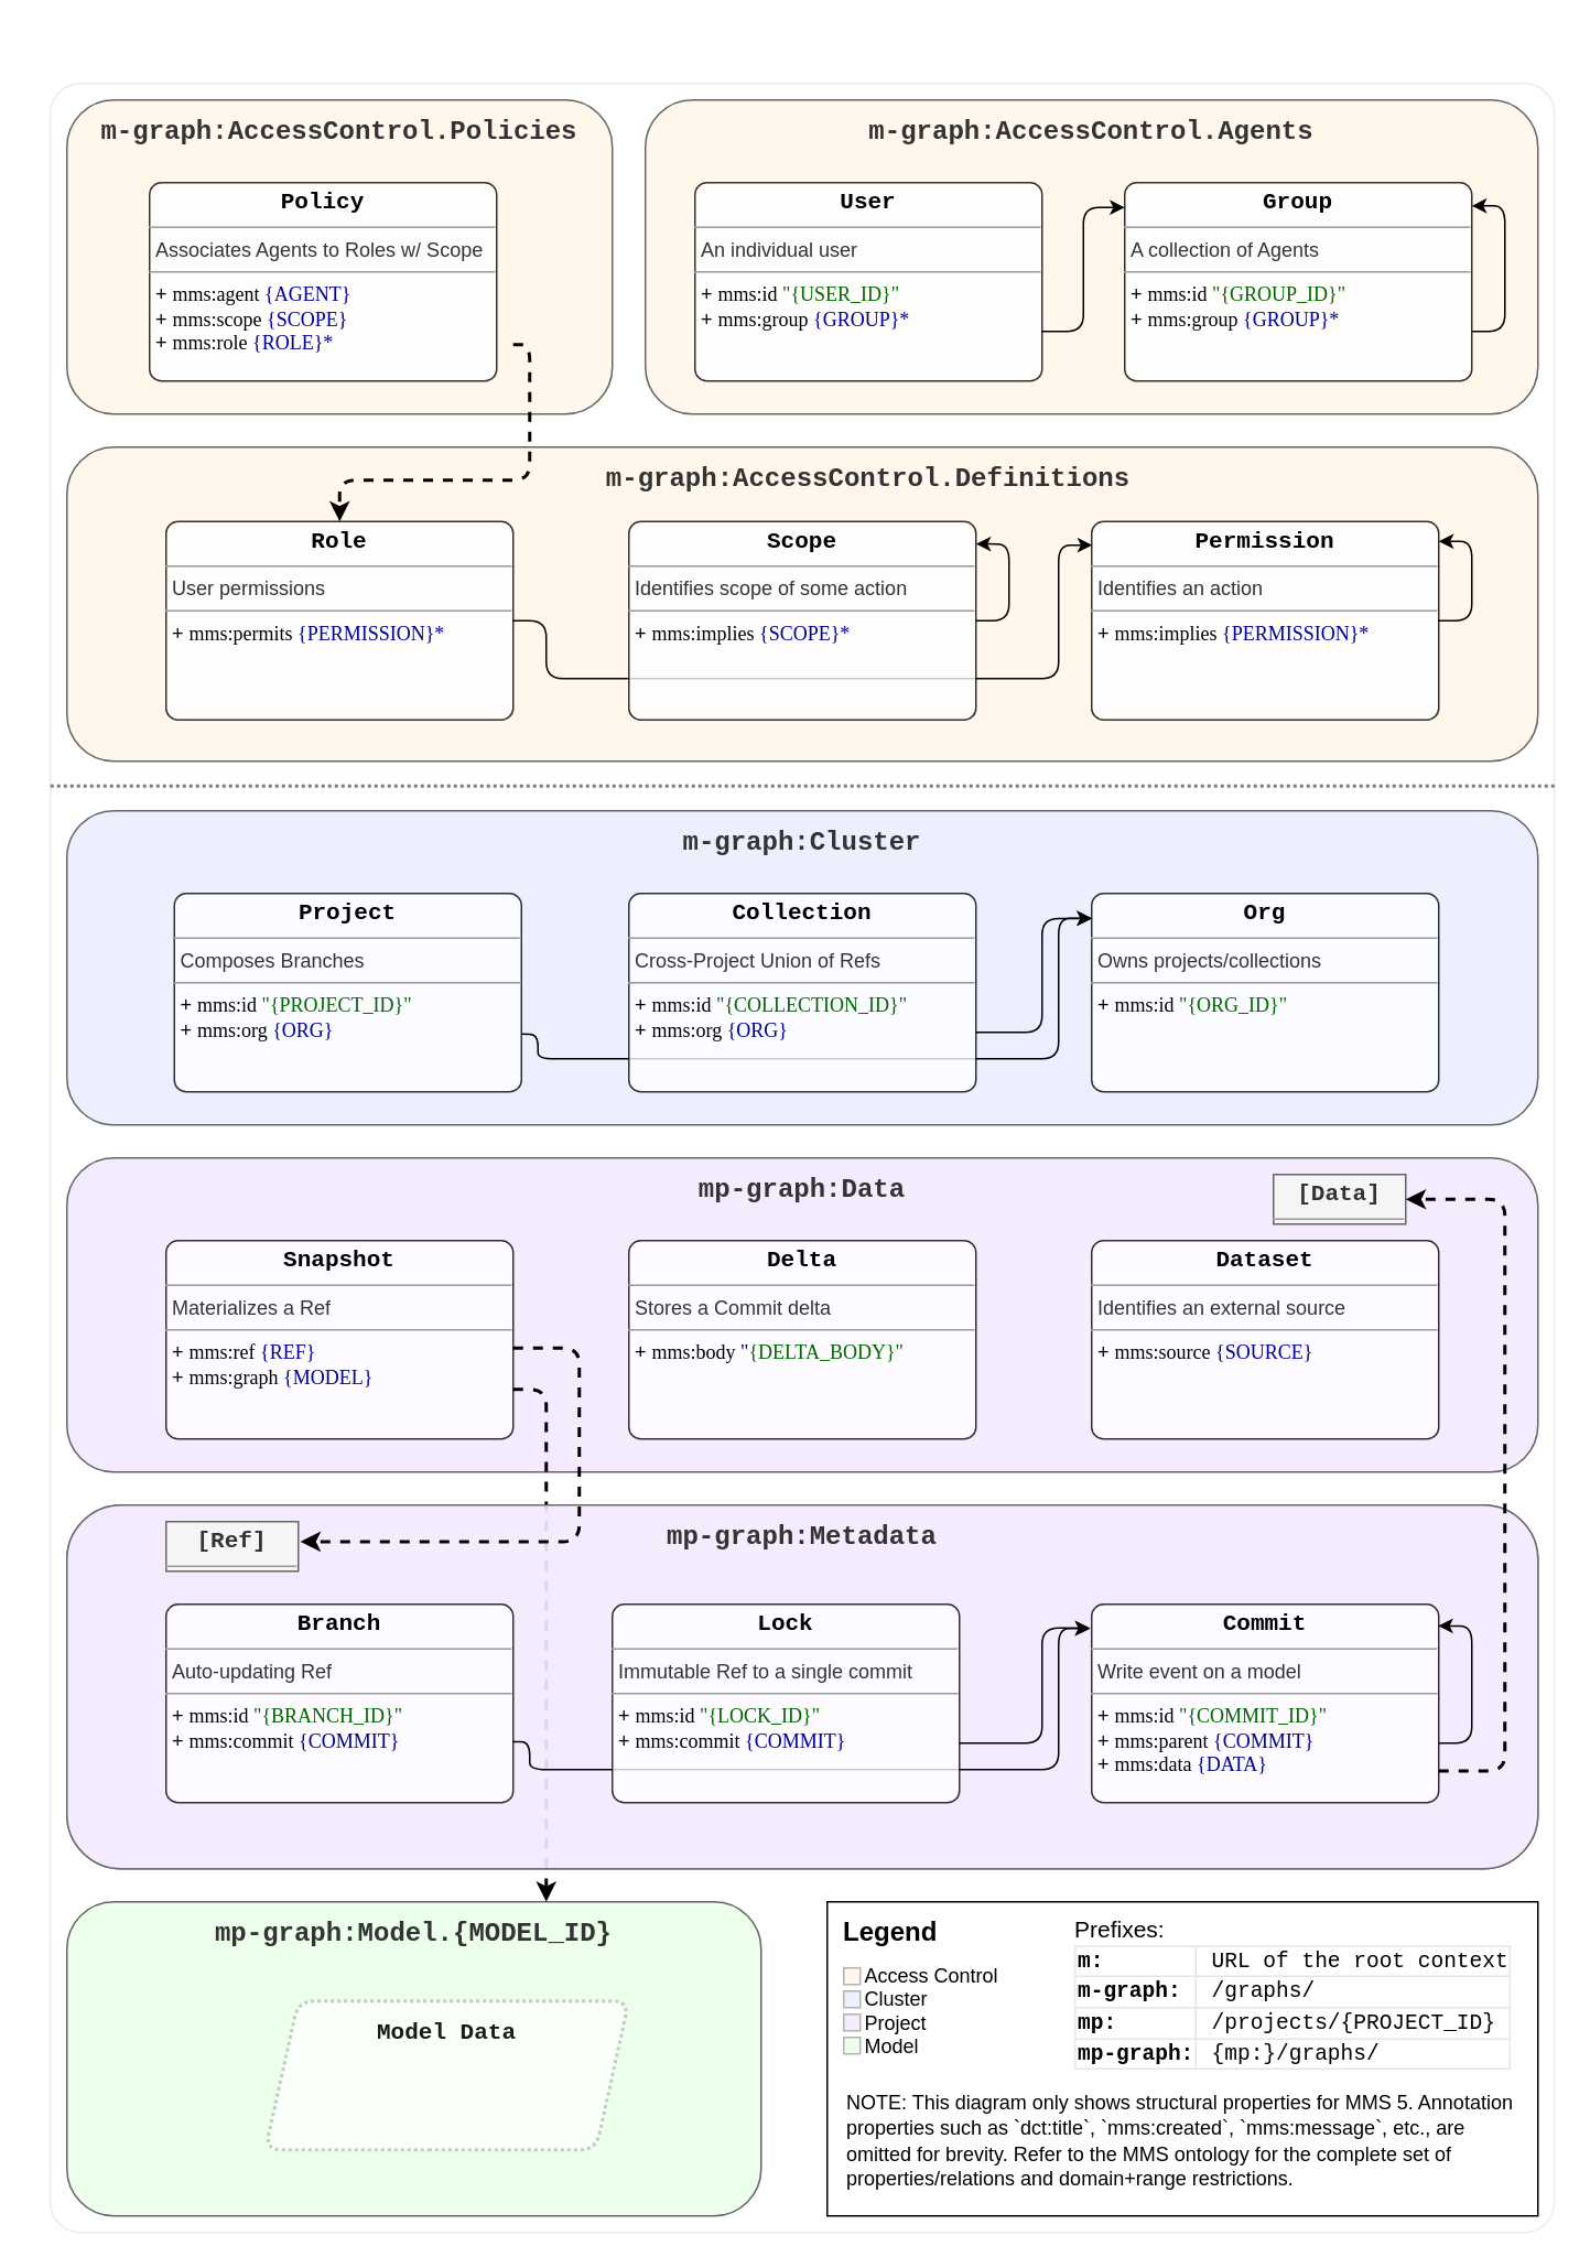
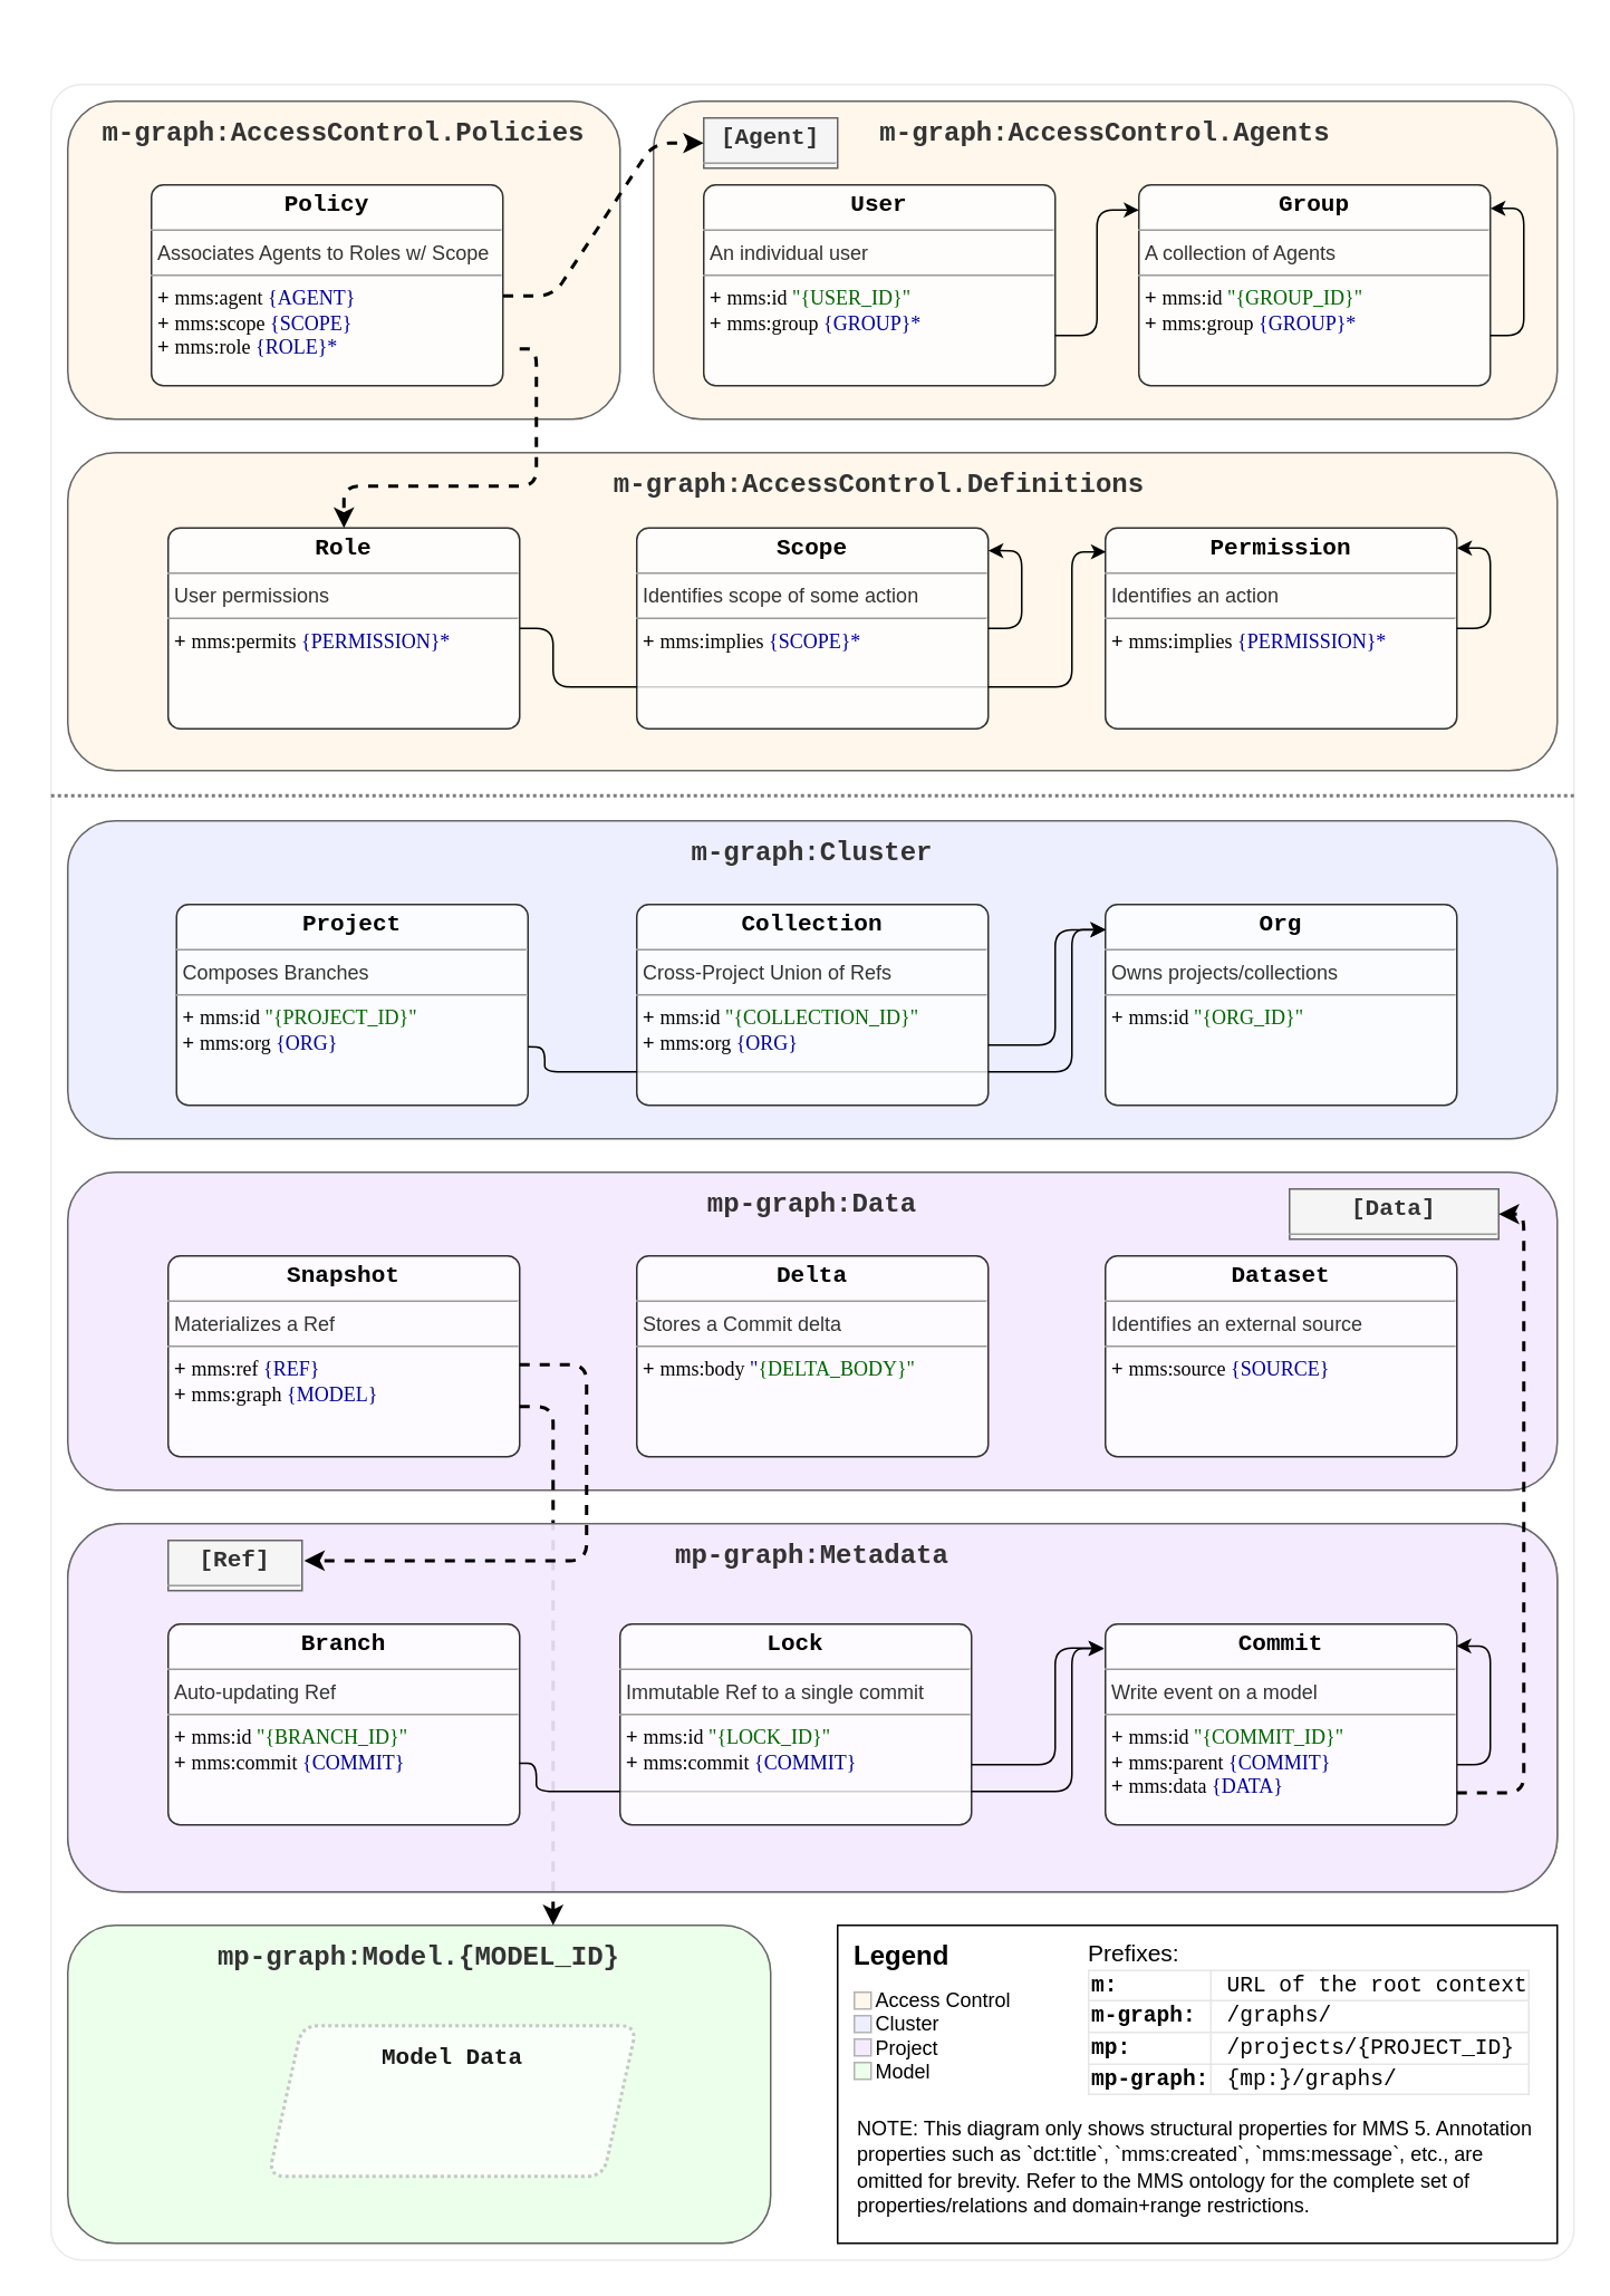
+ <mxCell id="11" value="&lt;p style=&quot;margin: 0px ; margin-top: 4px ; text-align: center&quot;&gt;&lt;b style=&quot;font-family: &amp;#34;cousine&amp;#34; ; font-size: 14px&quot;&gt;[Agent]&lt;/b&gt;&lt;br&gt;&lt;/p&gt;&lt;hr size=&quot;1&quot;&gt;&lt;p style=&quot;margin: 0px ; margin-left: 4px&quot;&gt;&lt;font color=&quot;#333333&quot;&gt;Subjective to access control policy&lt;/font&gt;&lt;/p&gt;&lt;hr size=&quot;1&quot;&gt;&lt;p style=&quot;margin: 0px ; margin-left: 4px&quot;&gt;&lt;br&gt;&lt;/p&gt;" style="verticalAlign=top;align=left;overflow=fill;fontSize=12;fontFamily=Helvetica;html=1;fillColor=#f5f5f5;fontColor=#333333;strokeColor=#666666;" vertex="1" parent="5"><mxGeometry x="30" y="10" width="80" height="30" as="geometry" /></mxCell>
+ <mxCell id="23" style="edgeStyle=entityRelationEdgeStyle;rounded=1;orthogonalLoop=1;jettySize=auto;html=1;exitX=1.001;exitY=0.553;exitDx=0;exitDy=0;entryX=0;entryY=0.5;entryDx=0;entryDy=0;fontFamily=Cousine;fontSource=https%3A%2F%2Ffonts.googleapis.com%2Fcss%3Ffamily%3DCousine;fontSize=12;fontColor=#000099;exitPerimeter=0;strokeWidth=2;dashed=1;" edge="1" parent="1" source="22" target="11"><mxGeometry relative="1" as="geometry" /></mxCell>
- <mxCell id="38" value="&lt;p style=&quot;margin: 0px ; margin-top: 4px ; text-align: center&quot;&gt;&lt;b style=&quot;font-family: &amp;#34;cousine&amp;#34; ; font-size: 14px&quot;&gt;[Data]&lt;/b&gt;&lt;br&gt;&lt;/p&gt;&lt;hr size=&quot;1&quot;&gt;&lt;p style=&quot;margin: 0px ; margin-left: 4px&quot;&gt;&lt;br&gt;&lt;/p&gt;&lt;hr size=&quot;1&quot;&gt;&lt;p style=&quot;margin: 0px ; margin-left: 4px&quot;&gt;&lt;br&gt;&lt;/p&gt;" style="verticalAlign=top;align=left;overflow=fill;fontSize=12;fontFamily=Helvetica;html=1;fillColor=#f5f5f5;fontColor=#333333;strokeColor=#666666;" vertex="1" parent="34"><mxGeometry x="710" y="10" width="80" height="30" as="geometry" /></mxCell>
+ <mxCell id="38" value="&lt;p style=&quot;margin: 0px ; margin-top: 4px ; text-align: center&quot;&gt;&lt;b style=&quot;font-family: &amp;#34;cousine&amp;#34; ; font-size: 14px&quot;&gt;[Data]&lt;/b&gt;&lt;br&gt;&lt;/p&gt;&lt;hr size=&quot;1&quot;&gt;&lt;p style=&quot;margin: 0px ; margin-left: 4px&quot;&gt;&lt;br&gt;&lt;/p&gt;&lt;hr size=&quot;1&quot;&gt;&lt;p style=&quot;margin: 0px ; margin-left: 4px&quot;&gt;&lt;br&gt;&lt;/p&gt;" style="verticalAlign=top;align=left;overflow=fill;fontSize=12;fontFamily=Helvetica;html=1;fillColor=#f5f5f5;fontColor=#333333;strokeColor=#666666;" vertex="1" parent="34"><mxGeometry x="710" y="10" width="125" height="30" as="geometry" /></mxCell>
